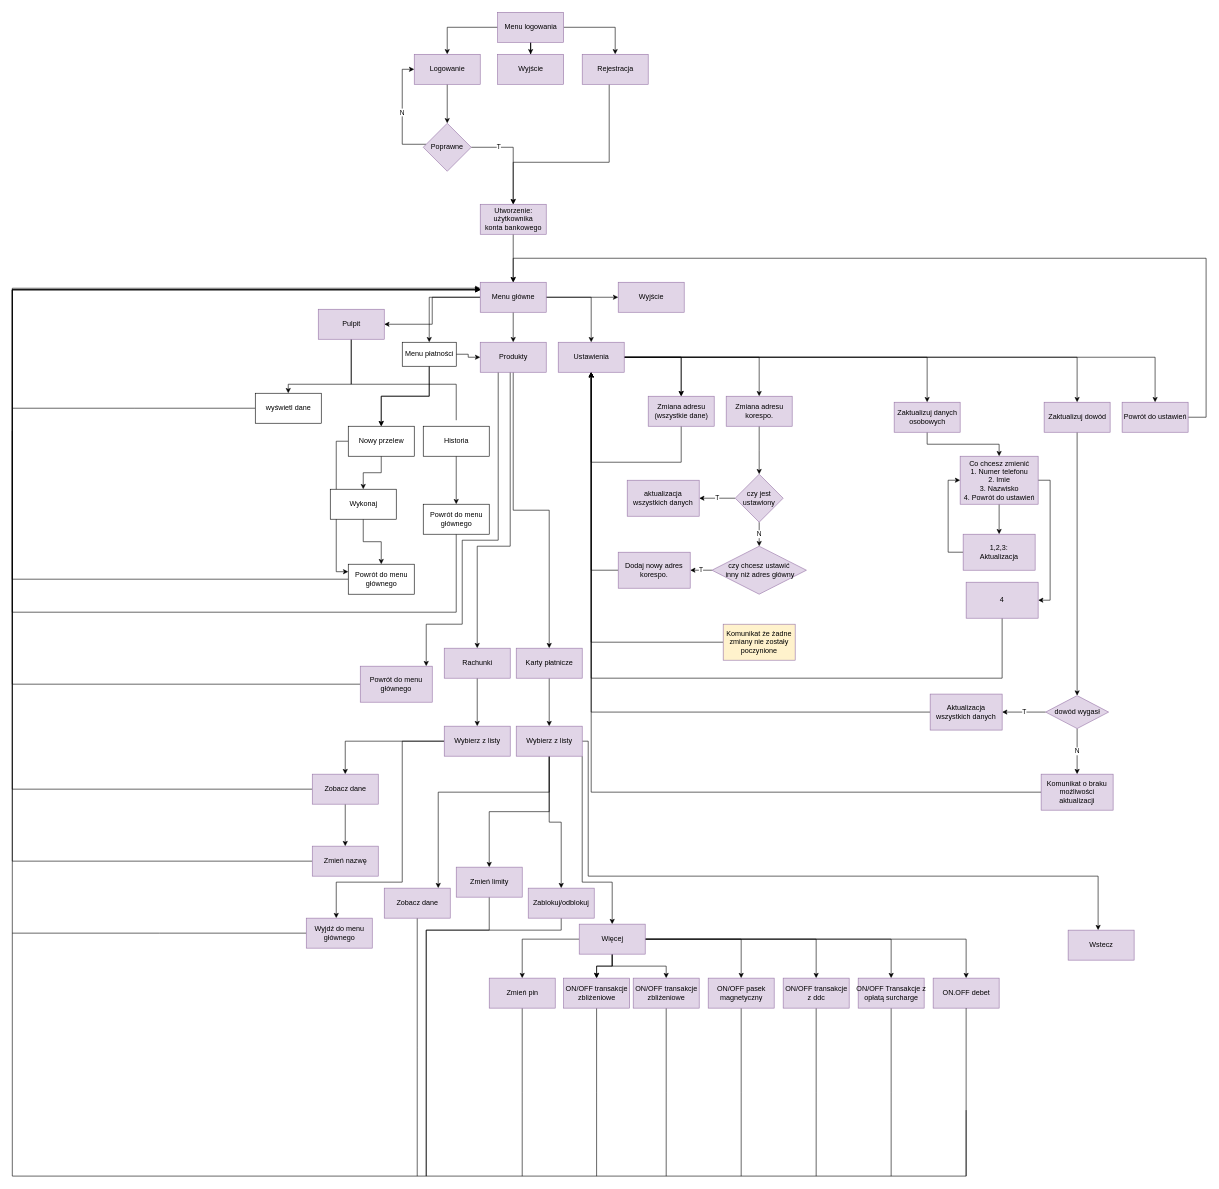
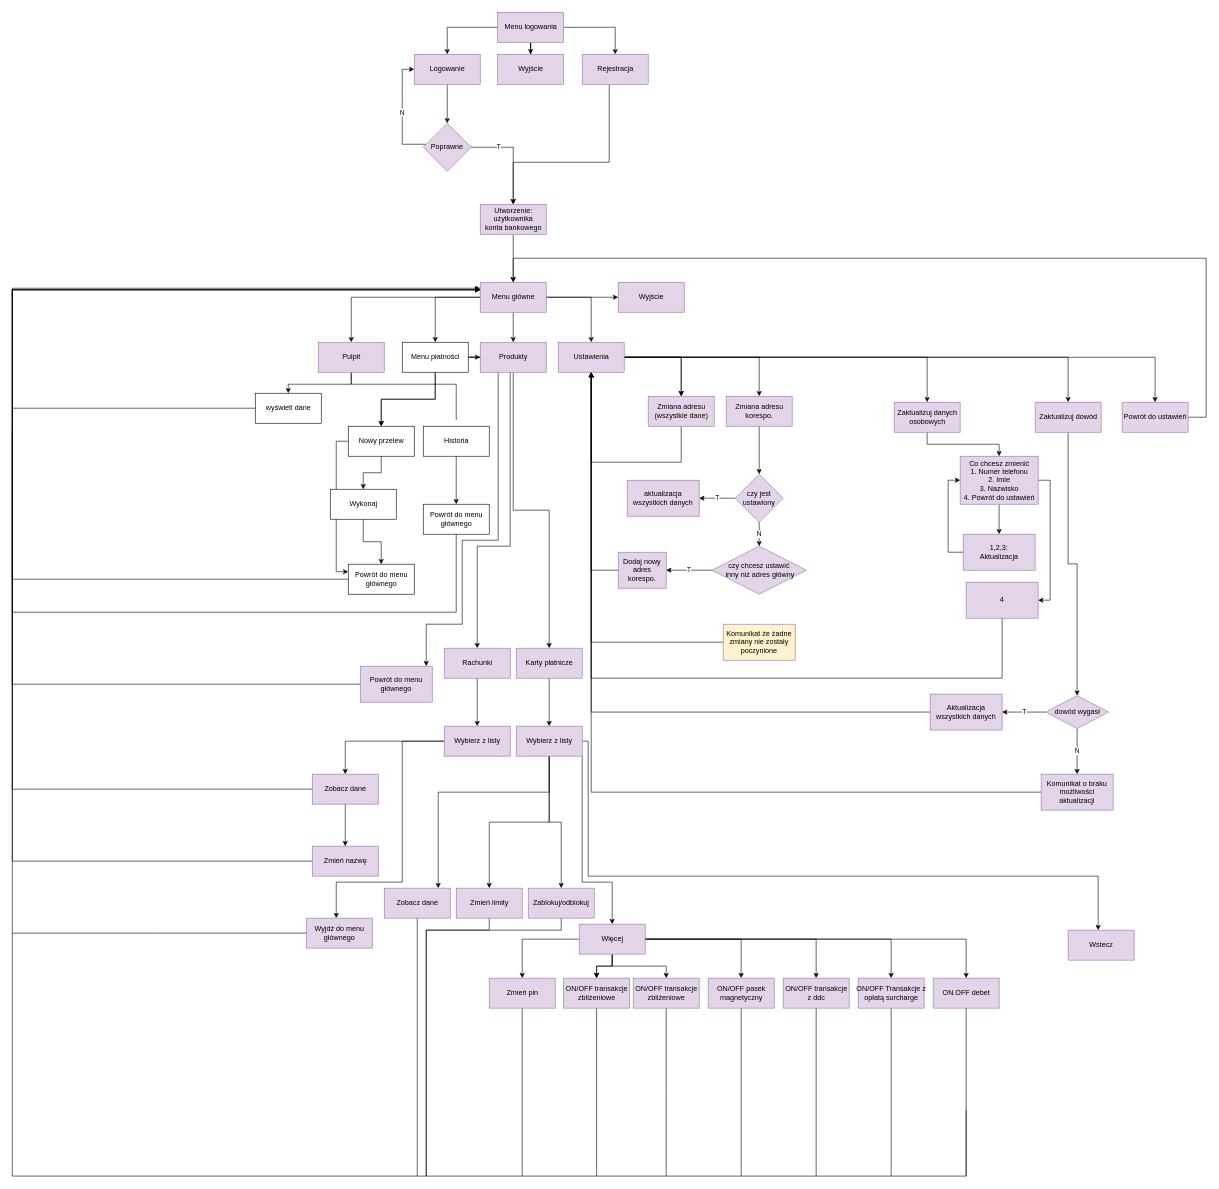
- <mxCell id="74" value="Pulpit" style="html=1;fillColor=#e1d5e7;strokeColor=#9673a6;" parent="1" vertex="1"><mxGeometry x="530" y="515" width="110" height="50" as="geometry" /></mxCell>
+ <mxCell id="74" value="Pulpit" style="html=1;fillColor=#e1d5e7;strokeColor=#9673a6;" parent="1" vertex="1"><mxGeometry x="530" y="570" width="110" height="50" as="geometry" /></mxCell>
- <mxCell id="71" value="Menu płatności" style="html=1;" parent="1" vertex="1"><mxGeometry x="670" y="570" width="90" height="40" as="geometry" /></mxCell>
+ <mxCell id="71" value="Menu płatności" style="html=1;" parent="1" vertex="1"><mxGeometry x="670" y="570" width="110" height="50" as="geometry" /></mxCell>
- <mxCell id="37" value="Zaktualizuj dowód" style="html=1;fillColor=#e1d5e7;strokeColor=#9673a6;" parent="1" vertex="1"><mxGeometry x="1740" y="670" width="110" height="50" as="geometry" /></mxCell>
+ <mxCell id="37" value="Zaktualizuj dowód" style="html=1;fillColor=#e1d5e7;strokeColor=#9673a6;" parent="1" vertex="1"><mxGeometry x="1725" y="670" width="110" height="50" as="geometry" /></mxCell>
- <mxCell id="57" value="Dodaj nowy adres&lt;br&gt;korespo." style="whiteSpace=wrap;html=1;fillColor=#e1d5e7;strokeColor=#9673a6;" parent="1" vertex="1"><mxGeometry x="1030" y="920" width="120" height="60" as="geometry" /></mxCell>
+ <mxCell id="57" value="Dodaj nowy adres&lt;br&gt;korespo." style="whiteSpace=wrap;html=1;fillColor=#e1d5e7;strokeColor=#9673a6;" parent="1" vertex="1"><mxGeometry x="1030" y="920" width="80" height="60" as="geometry" /></mxCell>
- <mxCell id="107" value="Zmień limity" style="html=1;fillColor=#e1d5e7;strokeColor=#9673a6;" parent="1" vertex="1"><mxGeometry x="760" y="1445" width="110" height="50" as="geometry" /></mxCell>
+ <mxCell id="107" value="Zmień limity" style="html=1;fillColor=#e1d5e7;strokeColor=#9673a6;" parent="1" vertex="1"><mxGeometry x="760" y="1480" width="110" height="50" as="geometry" /></mxCell>
